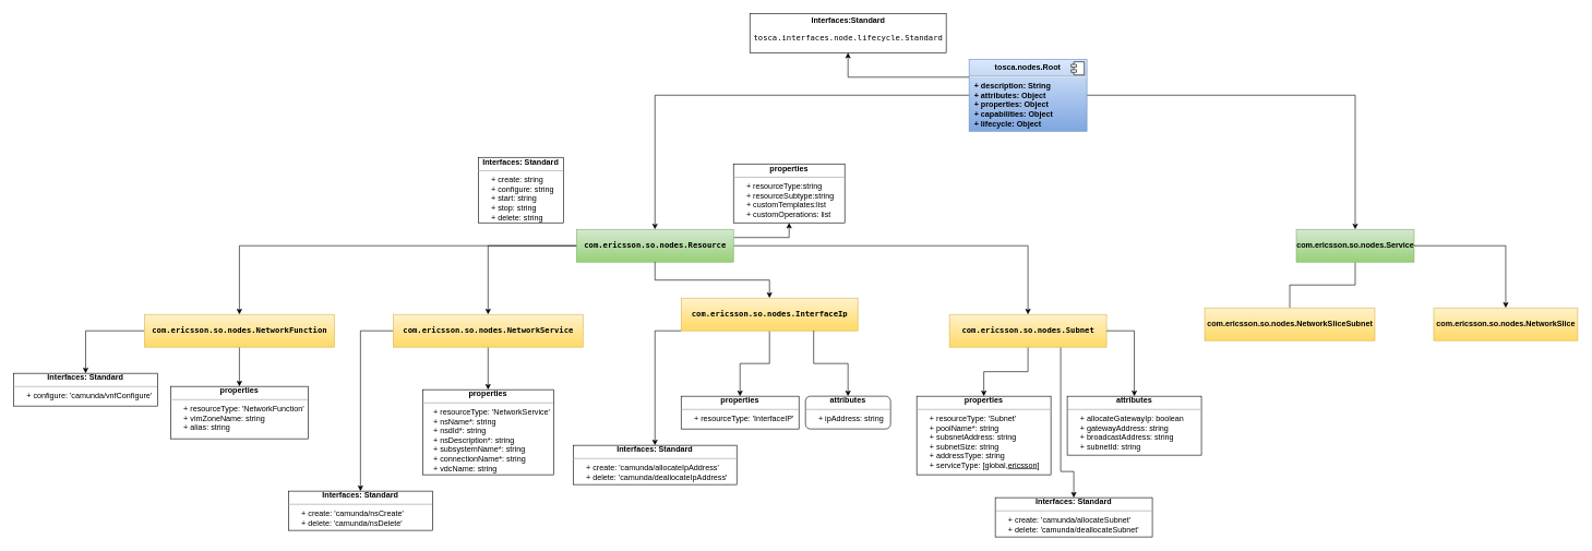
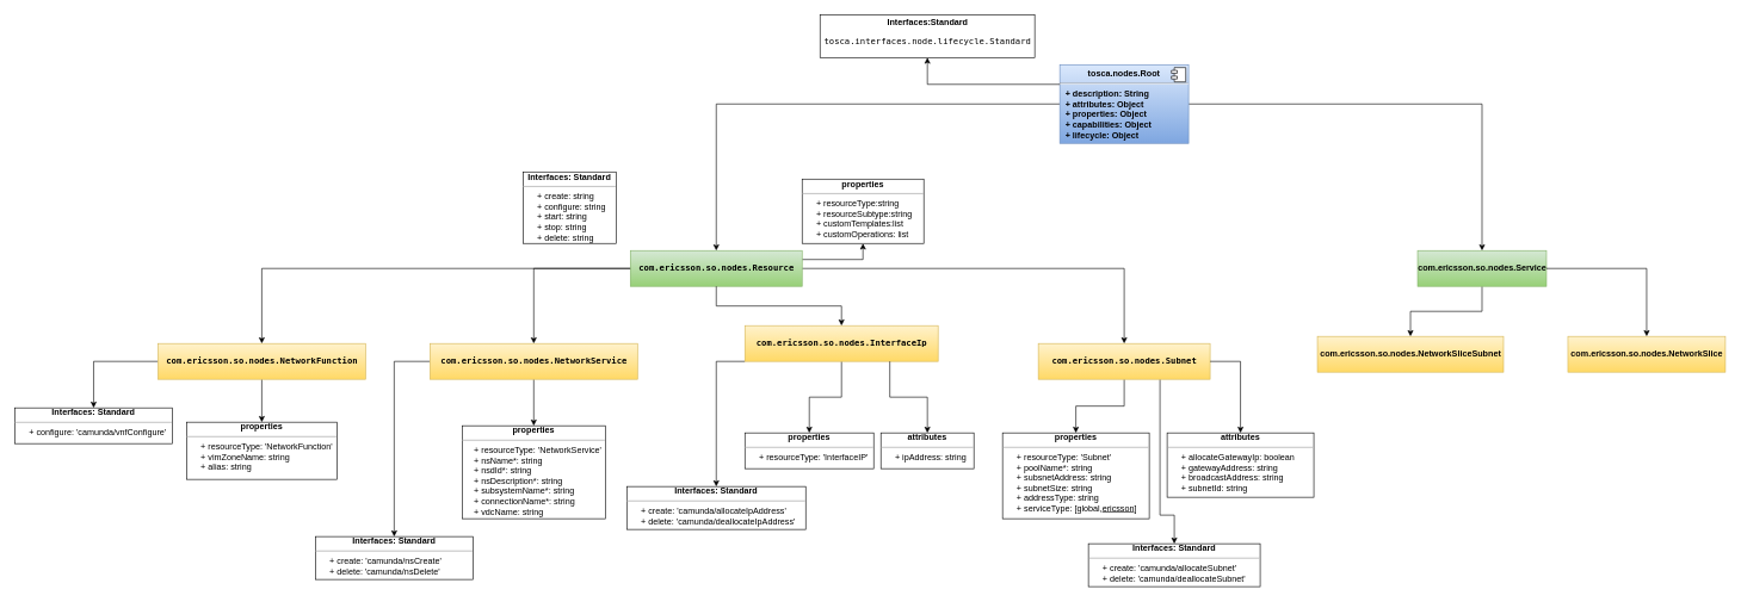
- <mxCell id="25" value="" style="edgeStyle=orthogonalEdgeStyle;rounded=0;orthogonalLoop=1;jettySize=auto;html=1;exitX=0.5;exitY=1;exitDx=0;exitDy=0;fontStyle=1;endArrow=none;" edge="1" parent="1" source="26" target="28"><mxGeometry relative="1" as="geometry" /></mxCell>
+ <mxCell id="25" value="" style="edgeStyle=orthogonalEdgeStyle;rounded=0;orthogonalLoop=1;jettySize=auto;html=1;exitX=0.5;exitY=1;exitDx=0;exitDy=0;fontStyle=1" edge="1" parent="1" source="26" target="28"><mxGeometry relative="1" as="geometry" /></mxCell>
- <mxCell id="33" value="&lt;div style=&quot;text-align: center&quot;&gt;&lt;b&gt;attributes&lt;/b&gt;&lt;/div&gt;&lt;hr size=&quot;1&quot;&gt;&lt;span&gt;&amp;nbsp; &amp;nbsp; &amp;nbsp; +&amp;nbsp;&lt;/span&gt;&lt;span&gt;ipAddress&lt;/span&gt;&lt;span&gt;: string&lt;/span&gt;&lt;br&gt;&lt;span&gt;&lt;br&gt;&lt;/span&gt;" style="verticalAlign=top;align=left;overflow=fill;fontSize=12;fontFamily=Helvetica;html=1;rounded=1;" vertex="1" parent="1"><mxGeometry x="1230" y="605" width="130" height="50" as="geometry" /></mxCell>
+ <mxCell id="33" value="&lt;div style=&quot;text-align: center&quot;&gt;&lt;b&gt;attributes&lt;/b&gt;&lt;/div&gt;&lt;hr size=&quot;1&quot;&gt;&lt;span&gt;&amp;nbsp; &amp;nbsp; &amp;nbsp; +&amp;nbsp;&lt;/span&gt;&lt;span&gt;ipAddress&lt;/span&gt;&lt;span&gt;: string&lt;/span&gt;&lt;br&gt;&lt;span&gt;&lt;br&gt;&lt;/span&gt;" style="verticalAlign=top;align=left;overflow=fill;fontSize=12;fontFamily=Helvetica;html=1;" vertex="1" parent="1"><mxGeometry x="1230" y="605" width="130" height="50" as="geometry" /></mxCell>
